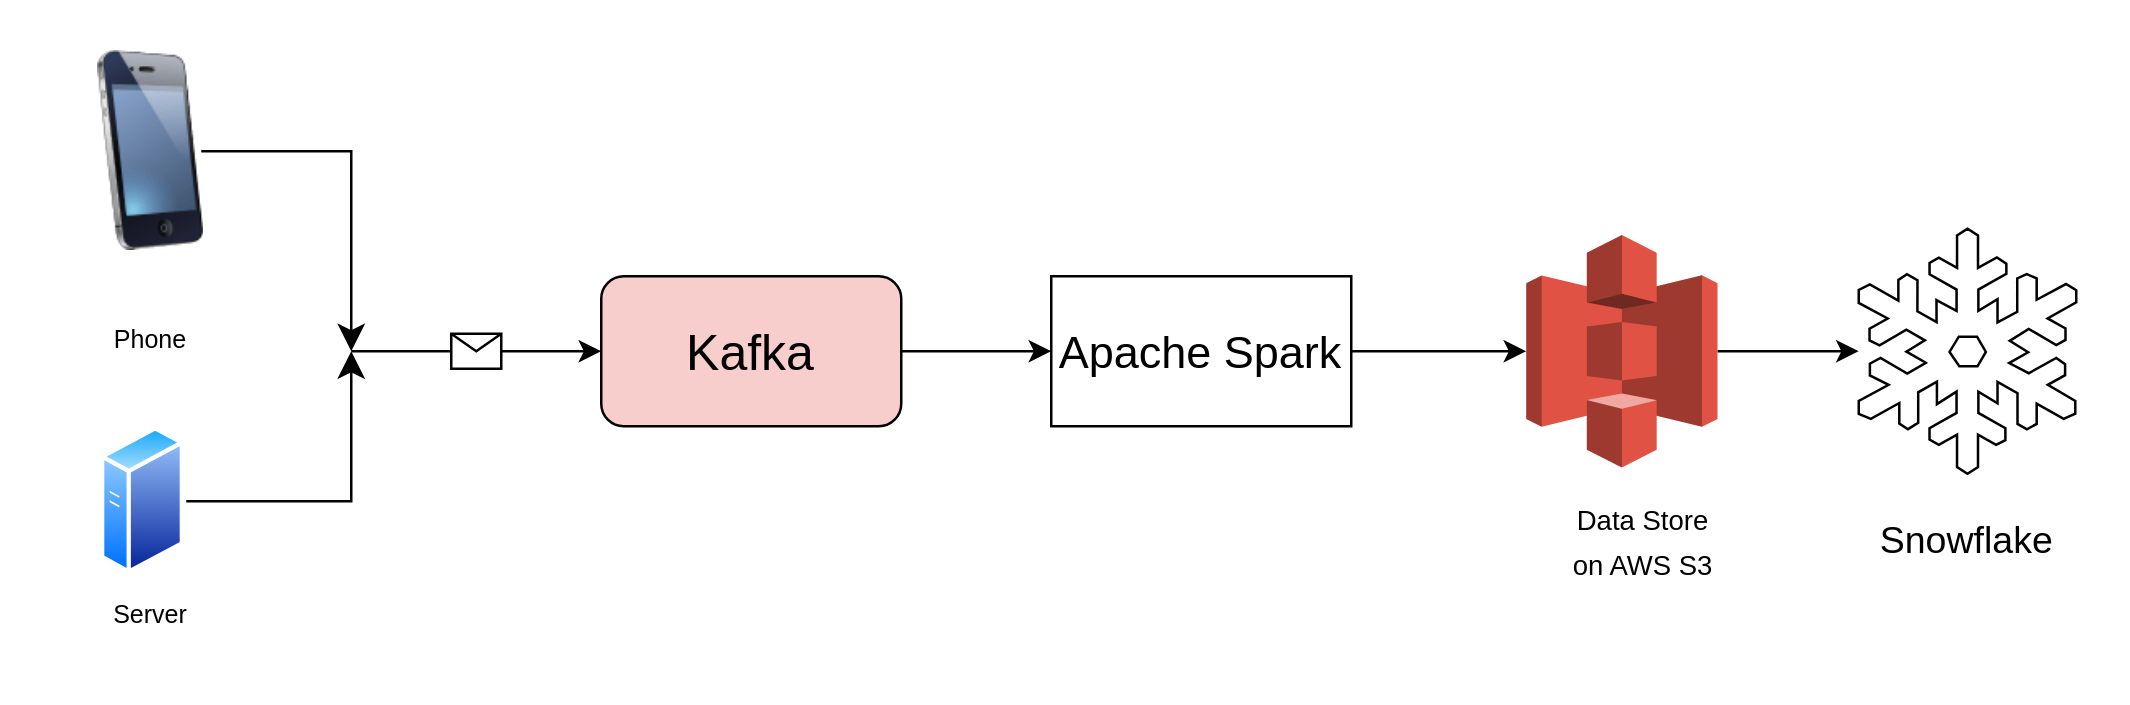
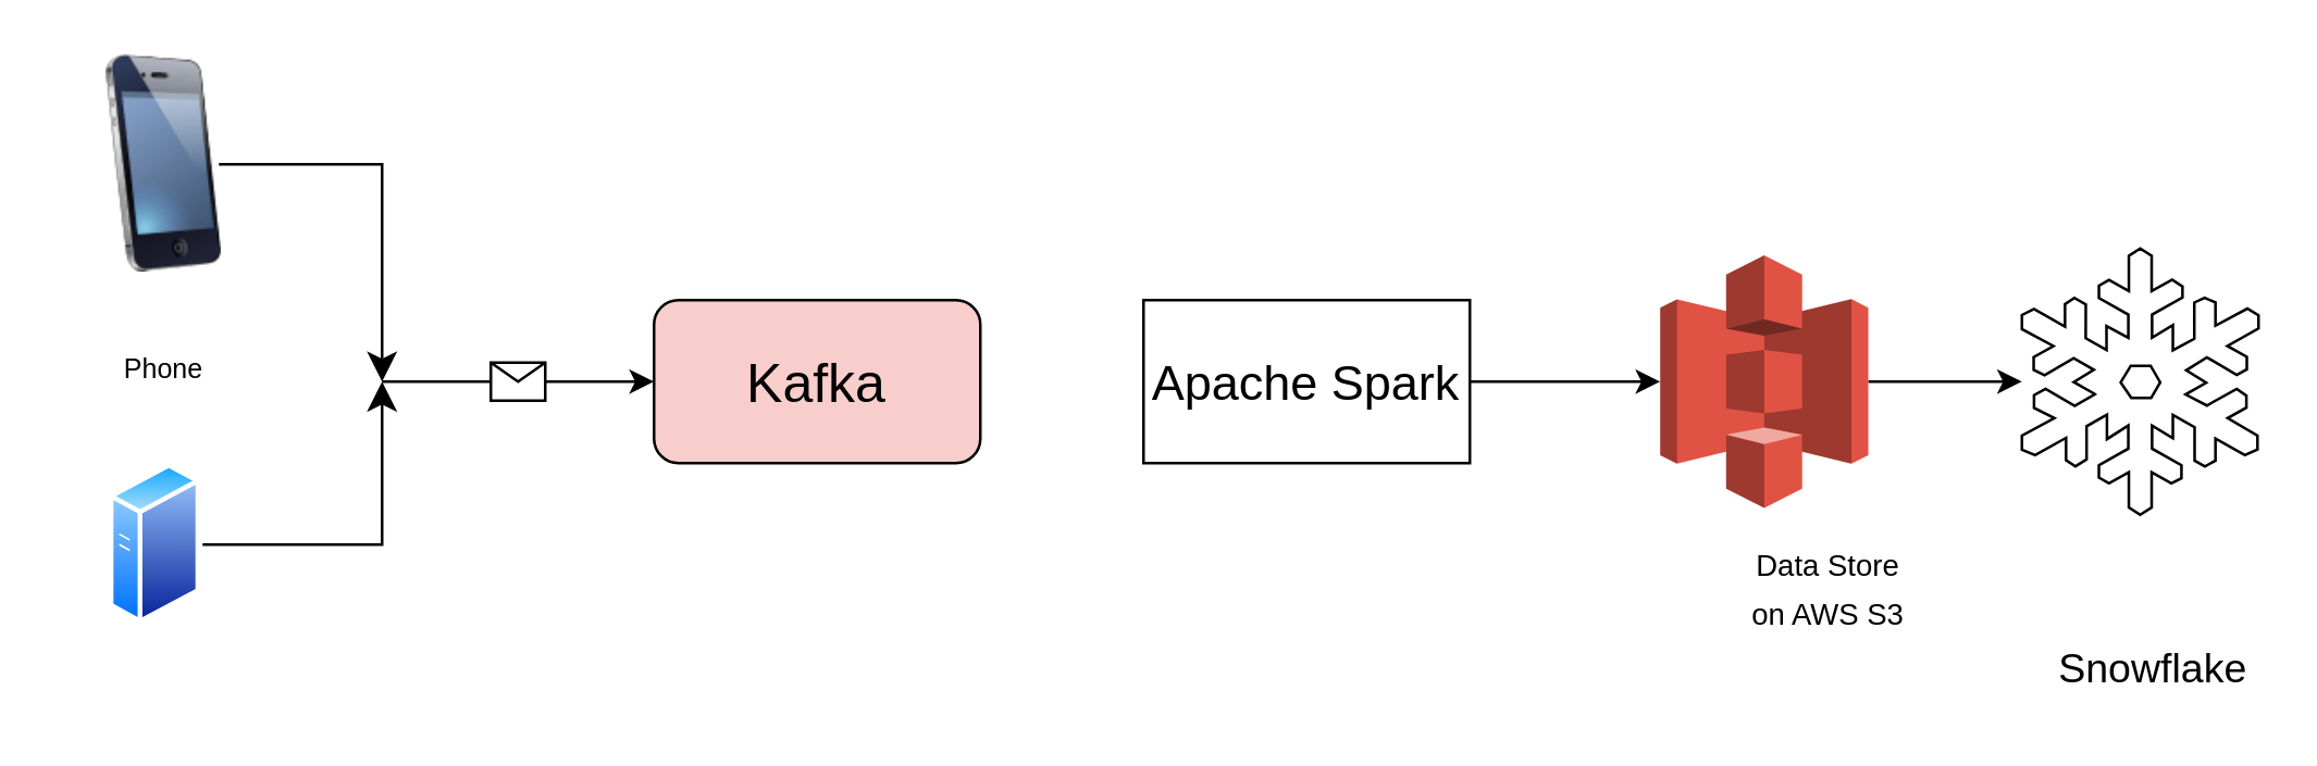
- <mxCell id="8" value="" style="edgeStyle=none;html=1;fontSize=18;" parent="1" source="9" target="11" edge="1"><mxGeometry relative="1" as="geometry" /></mxCell>
- <mxCell id="16" value="&lt;font style=&quot;font-size: 11px;&quot;&gt;Data Store on AWS S3&lt;/font&gt;" style="text;html=1;strokeColor=none;fillColor=none;align=center;verticalAlign=middle;whiteSpace=wrap;rounded=0;fontSize=15;" parent="1" vertex="1"><mxGeometry x="626.5" y="200" width="60" height="30" as="geometry" /></mxCell>
+ <mxCell id="16" value="&lt;font style=&quot;font-size: 11px;&quot;&gt;Data Store on AWS S3&lt;/font&gt;" style="text;html=1;strokeColor=none;fillColor=none;align=center;verticalAlign=middle;whiteSpace=wrap;rounded=0;fontSize=15;" parent="1" vertex="1"><mxGeometry x="641.5" y="200" width="60" height="30" as="geometry" /></mxCell>
- <mxCell id="15" value="&lt;font style=&quot;font-size: 15px;&quot;&gt;Snowflake&lt;/font&gt;" style="text;html=1;strokeColor=none;fillColor=none;align=center;verticalAlign=middle;whiteSpace=wrap;rounded=0;fontSize=18;" parent="1" vertex="1"><mxGeometry x="753.25" y="200" width="66.5" height="30" as="geometry" /></mxCell>
+ <mxCell id="15" value="&lt;font style=&quot;font-size: 15px;&quot;&gt;Snowflake&lt;/font&gt;" style="text;html=1;strokeColor=none;fillColor=none;align=center;verticalAlign=middle;whiteSpace=wrap;rounded=0;fontSize=18;" parent="1" vertex="1"><mxGeometry x="758.25" y="230" width="66.5" height="30" as="geometry" /></mxCell>
- <mxCell id="18" value="Server" style="text;html=1;strokeColor=none;fillColor=none;align=center;verticalAlign=middle;whiteSpace=wrap;rounded=0;fontSize=10;" parent="1" vertex="1"><mxGeometry x="30" y="230" width="60" height="30" as="geometry" /></mxCell>
